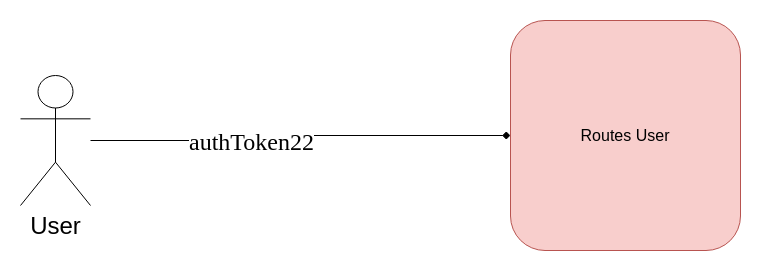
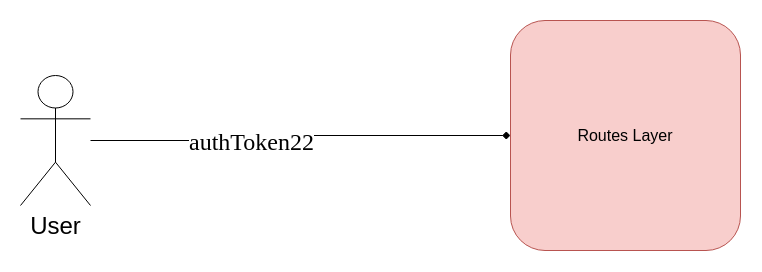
- <mxCell id="5" value="&lt;font size=&quot;3&quot;&gt;Routes User&lt;/font&gt;" style="rounded=1;whiteSpace=wrap;html=1;verticalAlign=middle;align=center;fillColor=#f8cecc;strokeColor=#b85450;" parent="1" vertex="1"><mxGeometry x="510" y="20" width="230" height="230" as="geometry" /></mxCell>
+ <mxCell id="5" value="&lt;font size=&quot;3&quot;&gt;Routes Layer&lt;/font&gt;" style="rounded=1;whiteSpace=wrap;html=1;verticalAlign=middle;align=center;fillColor=#f8cecc;strokeColor=#b85450;" parent="1" vertex="1"><mxGeometry x="510" y="20" width="230" height="230" as="geometry" /></mxCell>
